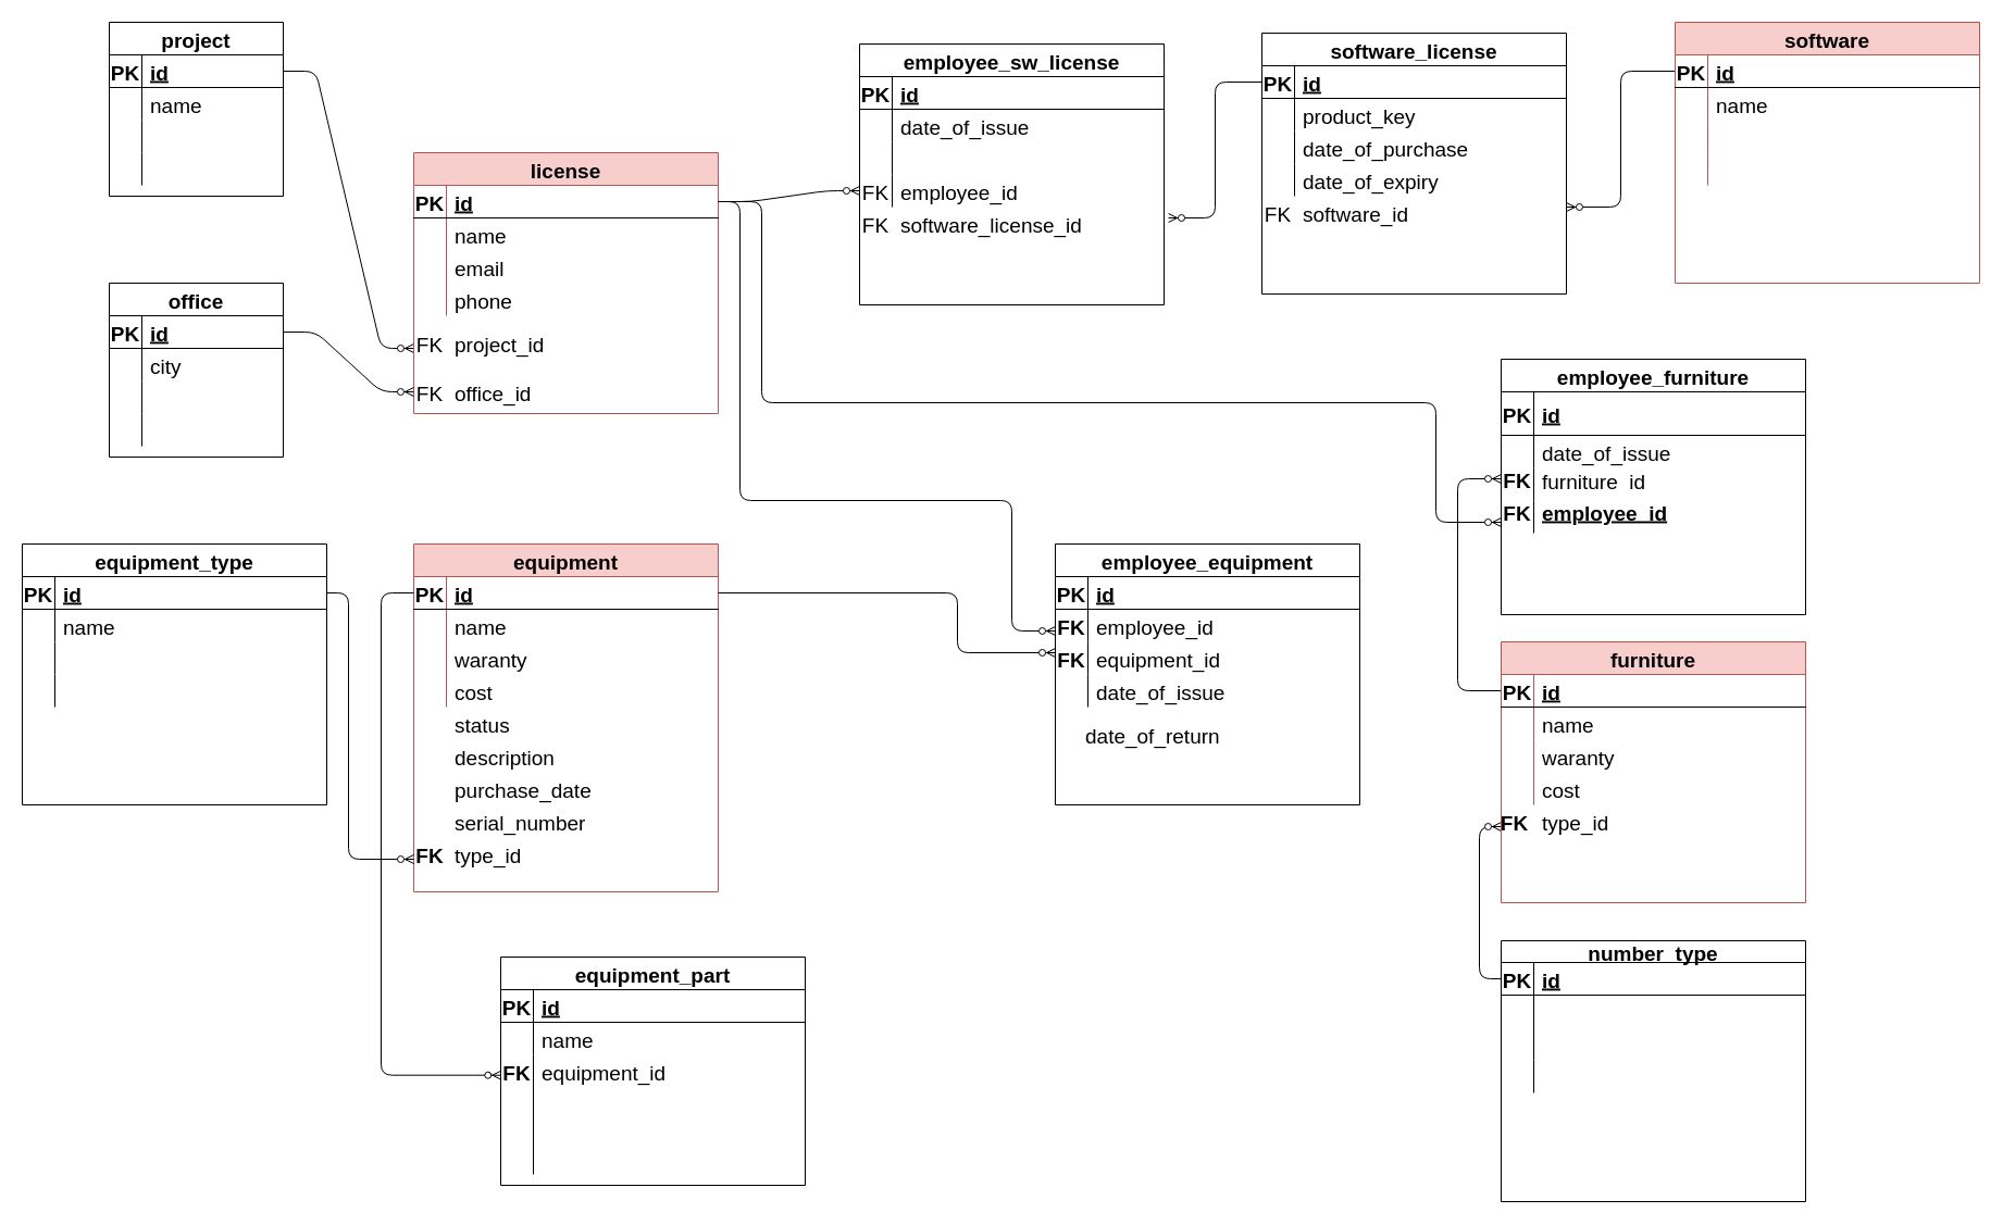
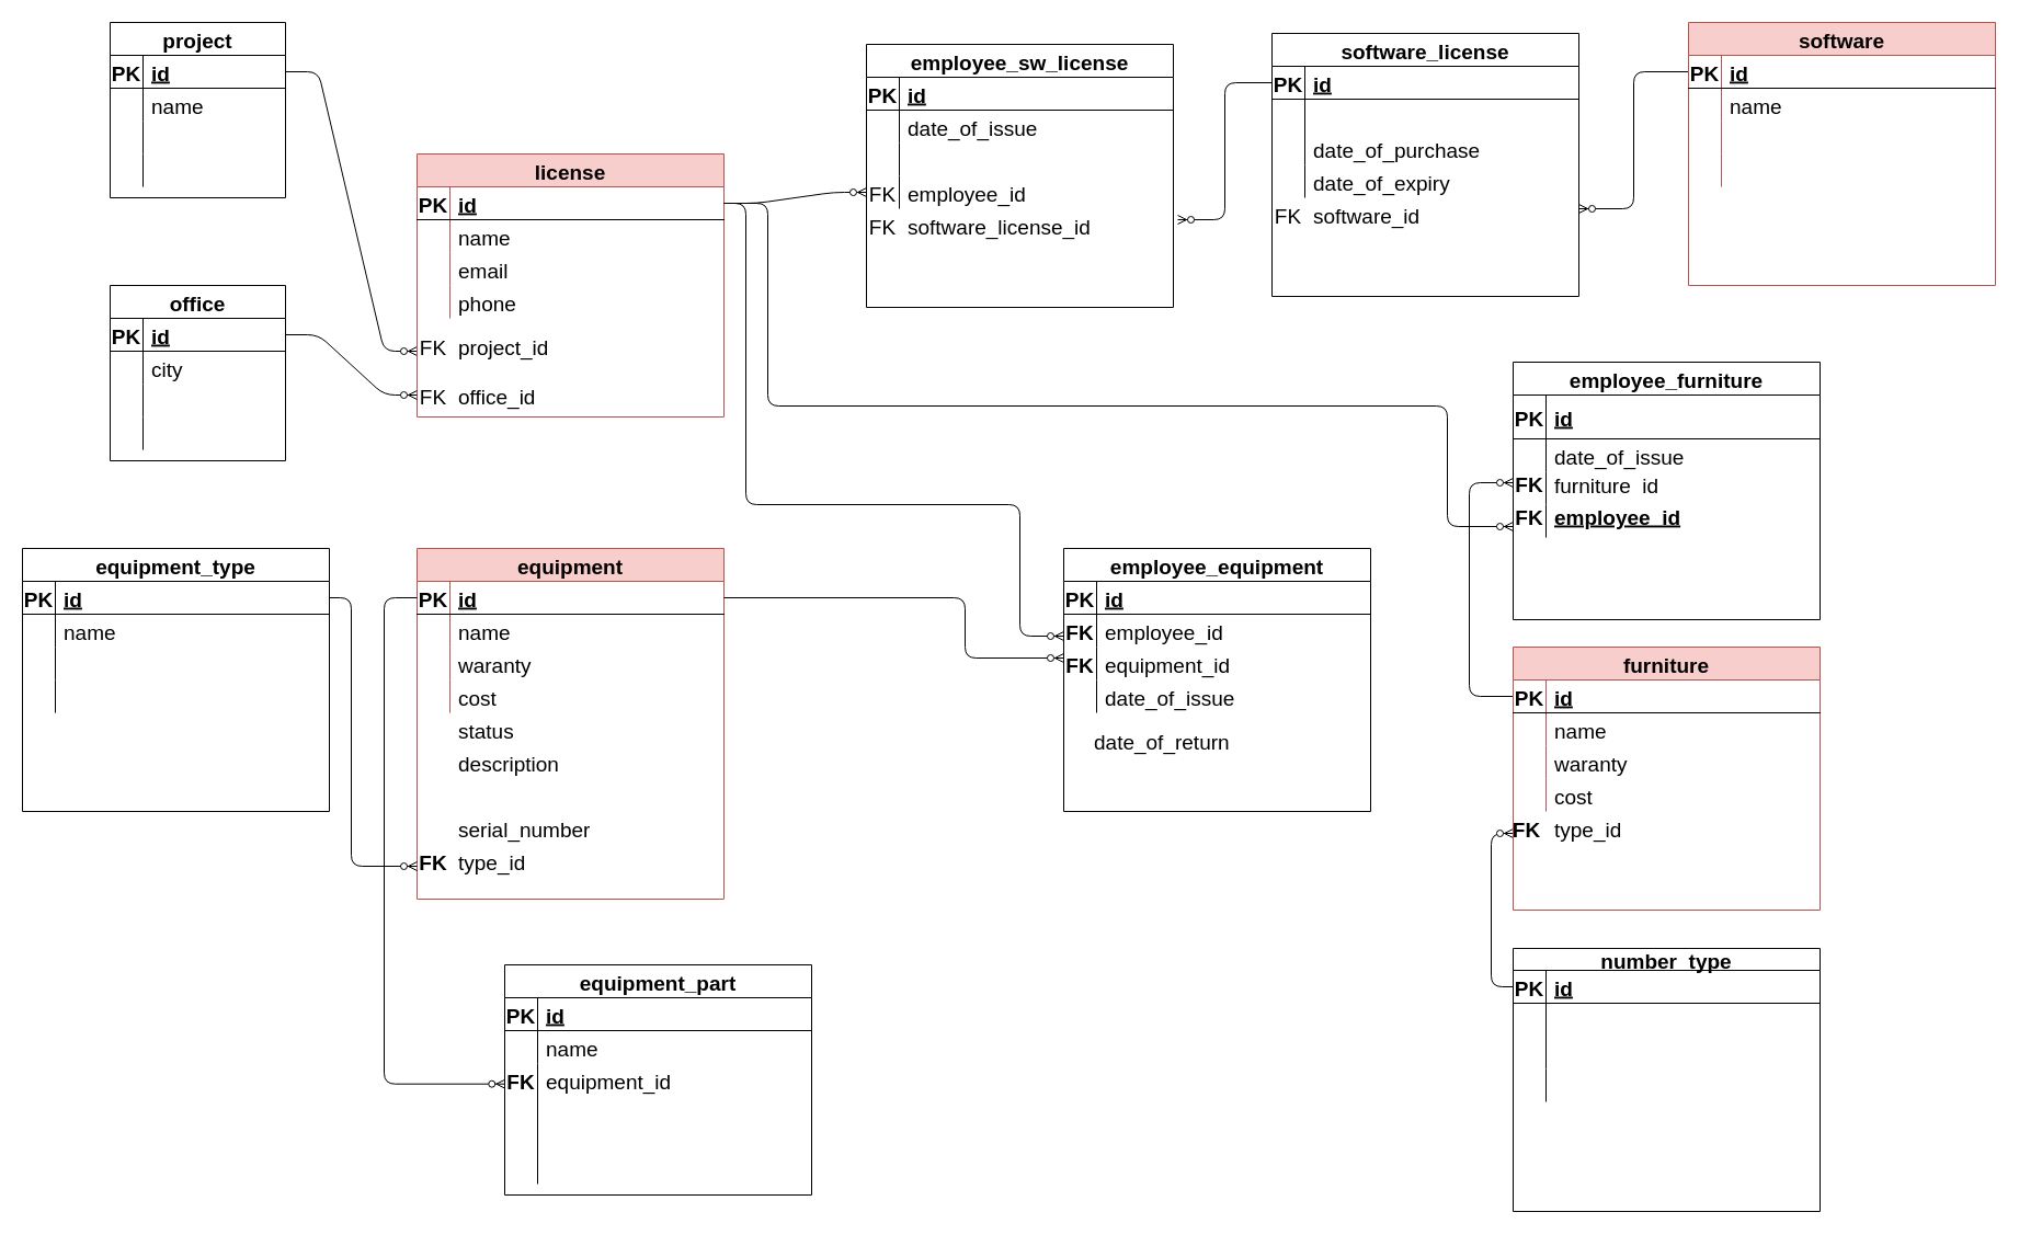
- <mxCell id="34" value="product_key" style="shape=partialRectangle;connectable=0;fillColor=none;top=0;left=0;bottom=0;right=0;align=left;spacingLeft=6;overflow=hidden;fontSize=19;" parent="32" vertex="1"><mxGeometry x="30" width="250" height="30" as="geometry" /></mxCell>
- <mxCell id="105" value="purchase_date" style="shape=partialRectangle;connectable=0;fillColor=none;top=0;left=0;bottom=0;right=0;align=left;spacingLeft=6;overflow=hidden;fontSize=19;" parent="1" vertex="1"><mxGeometry x="410" y="710" width="250" height="30" as="geometry" /></mxCell>
